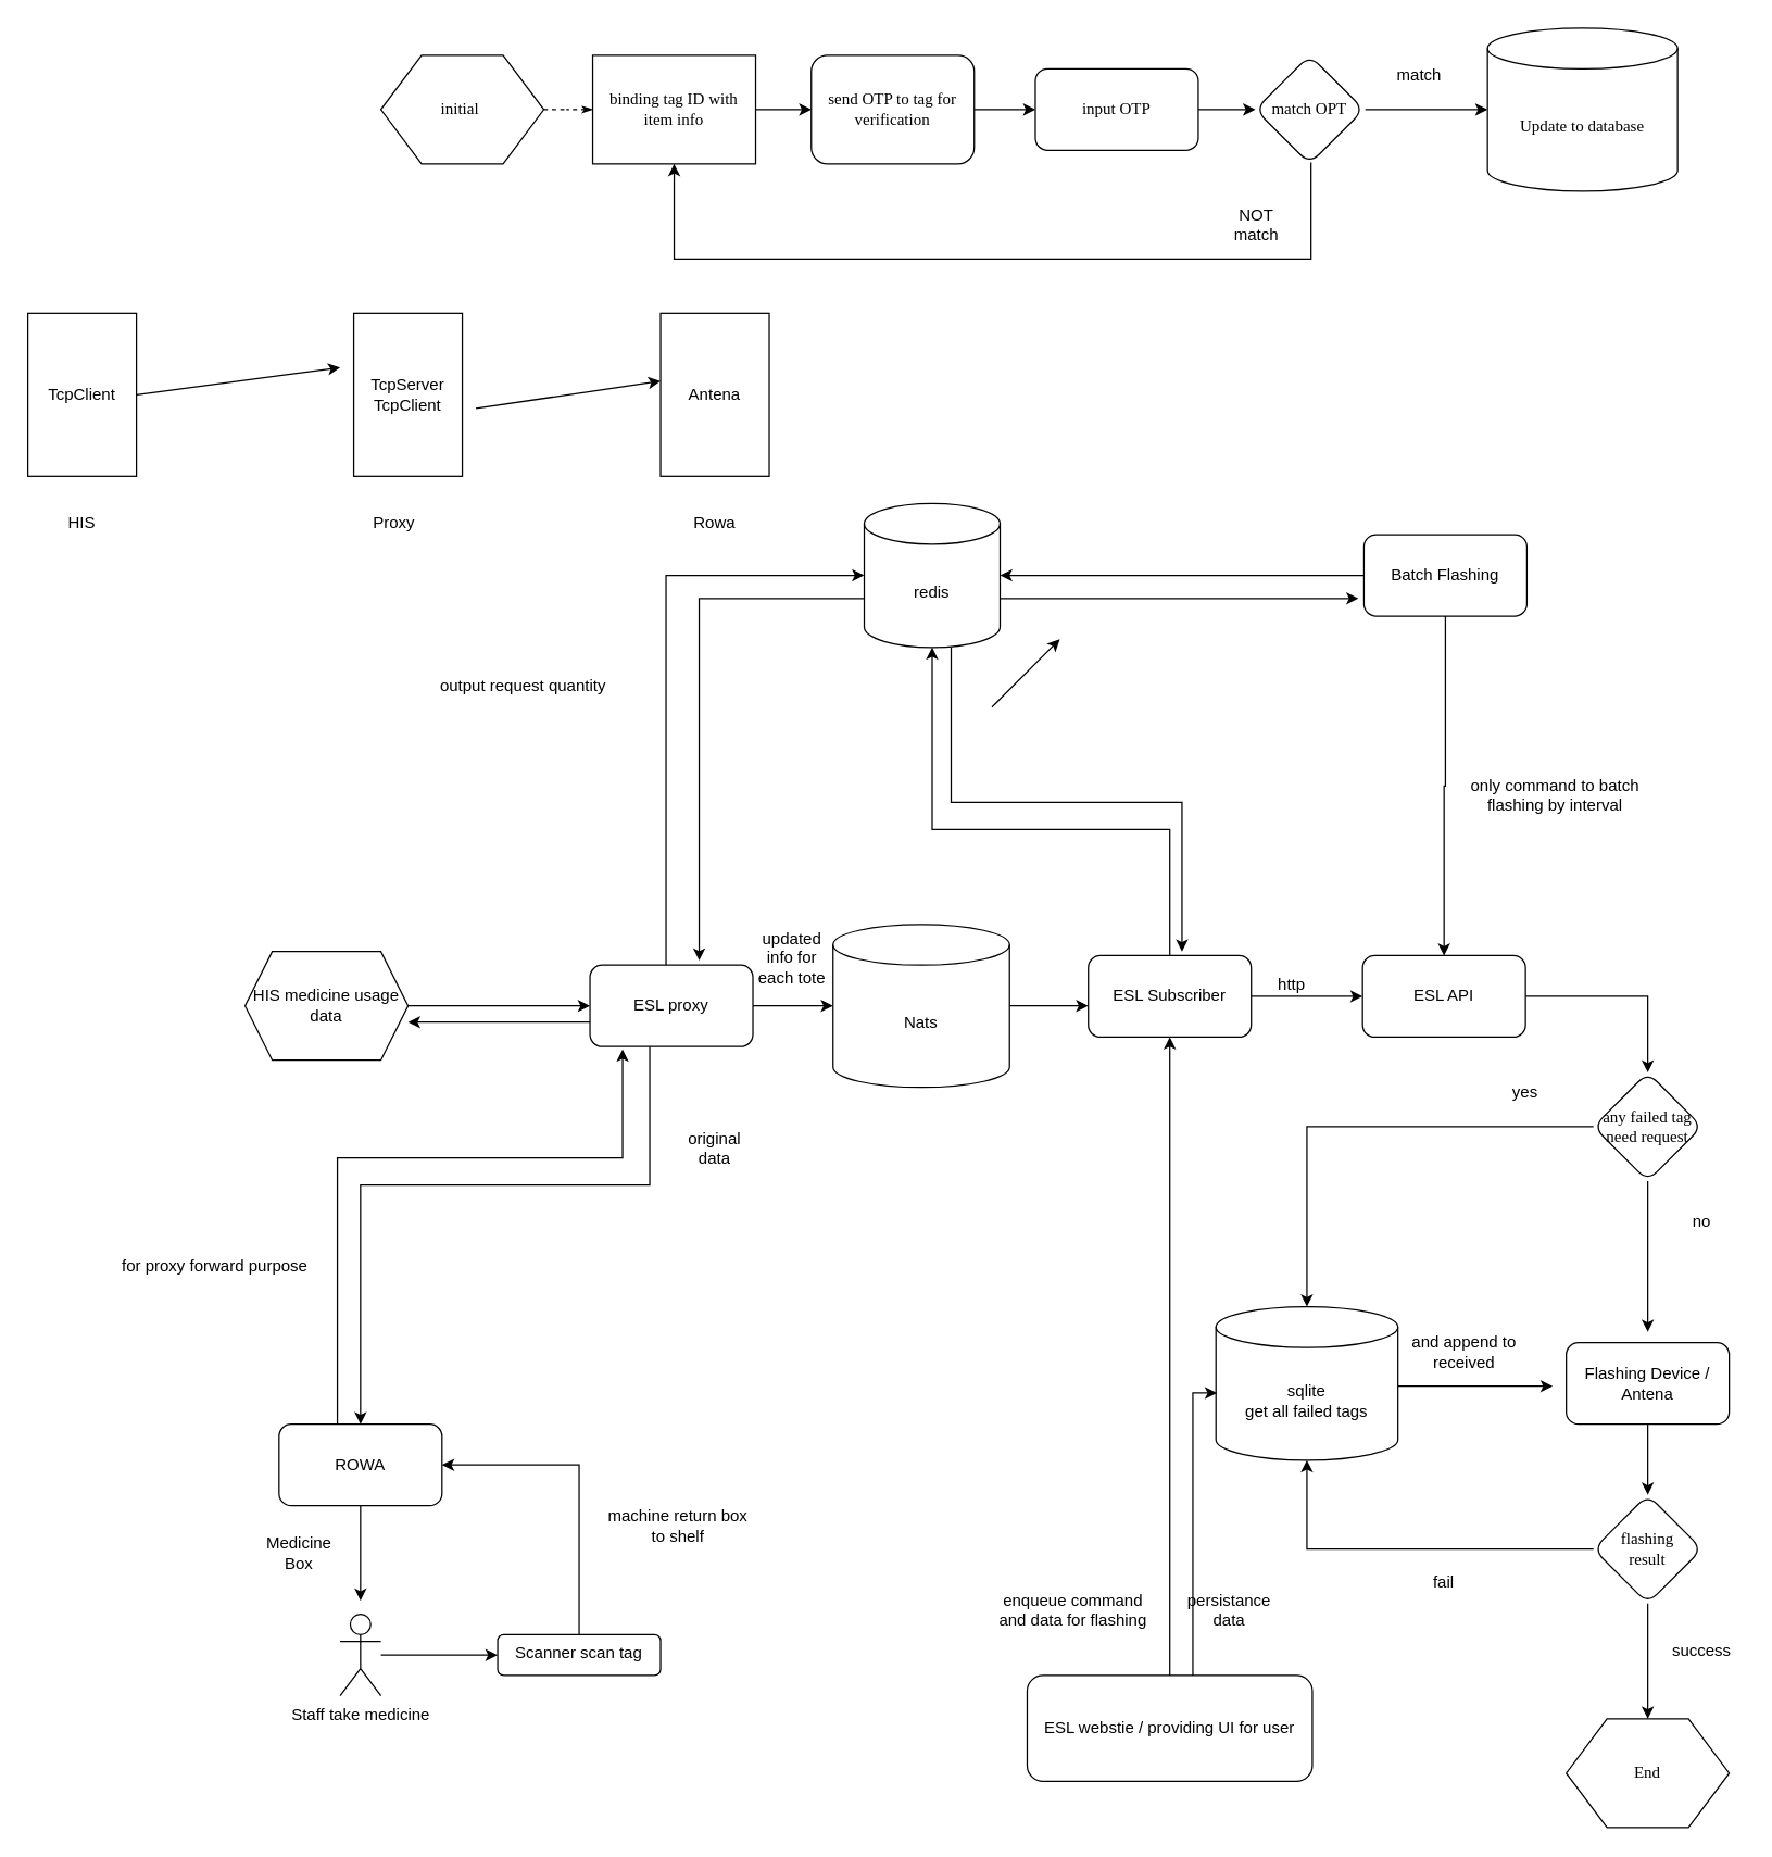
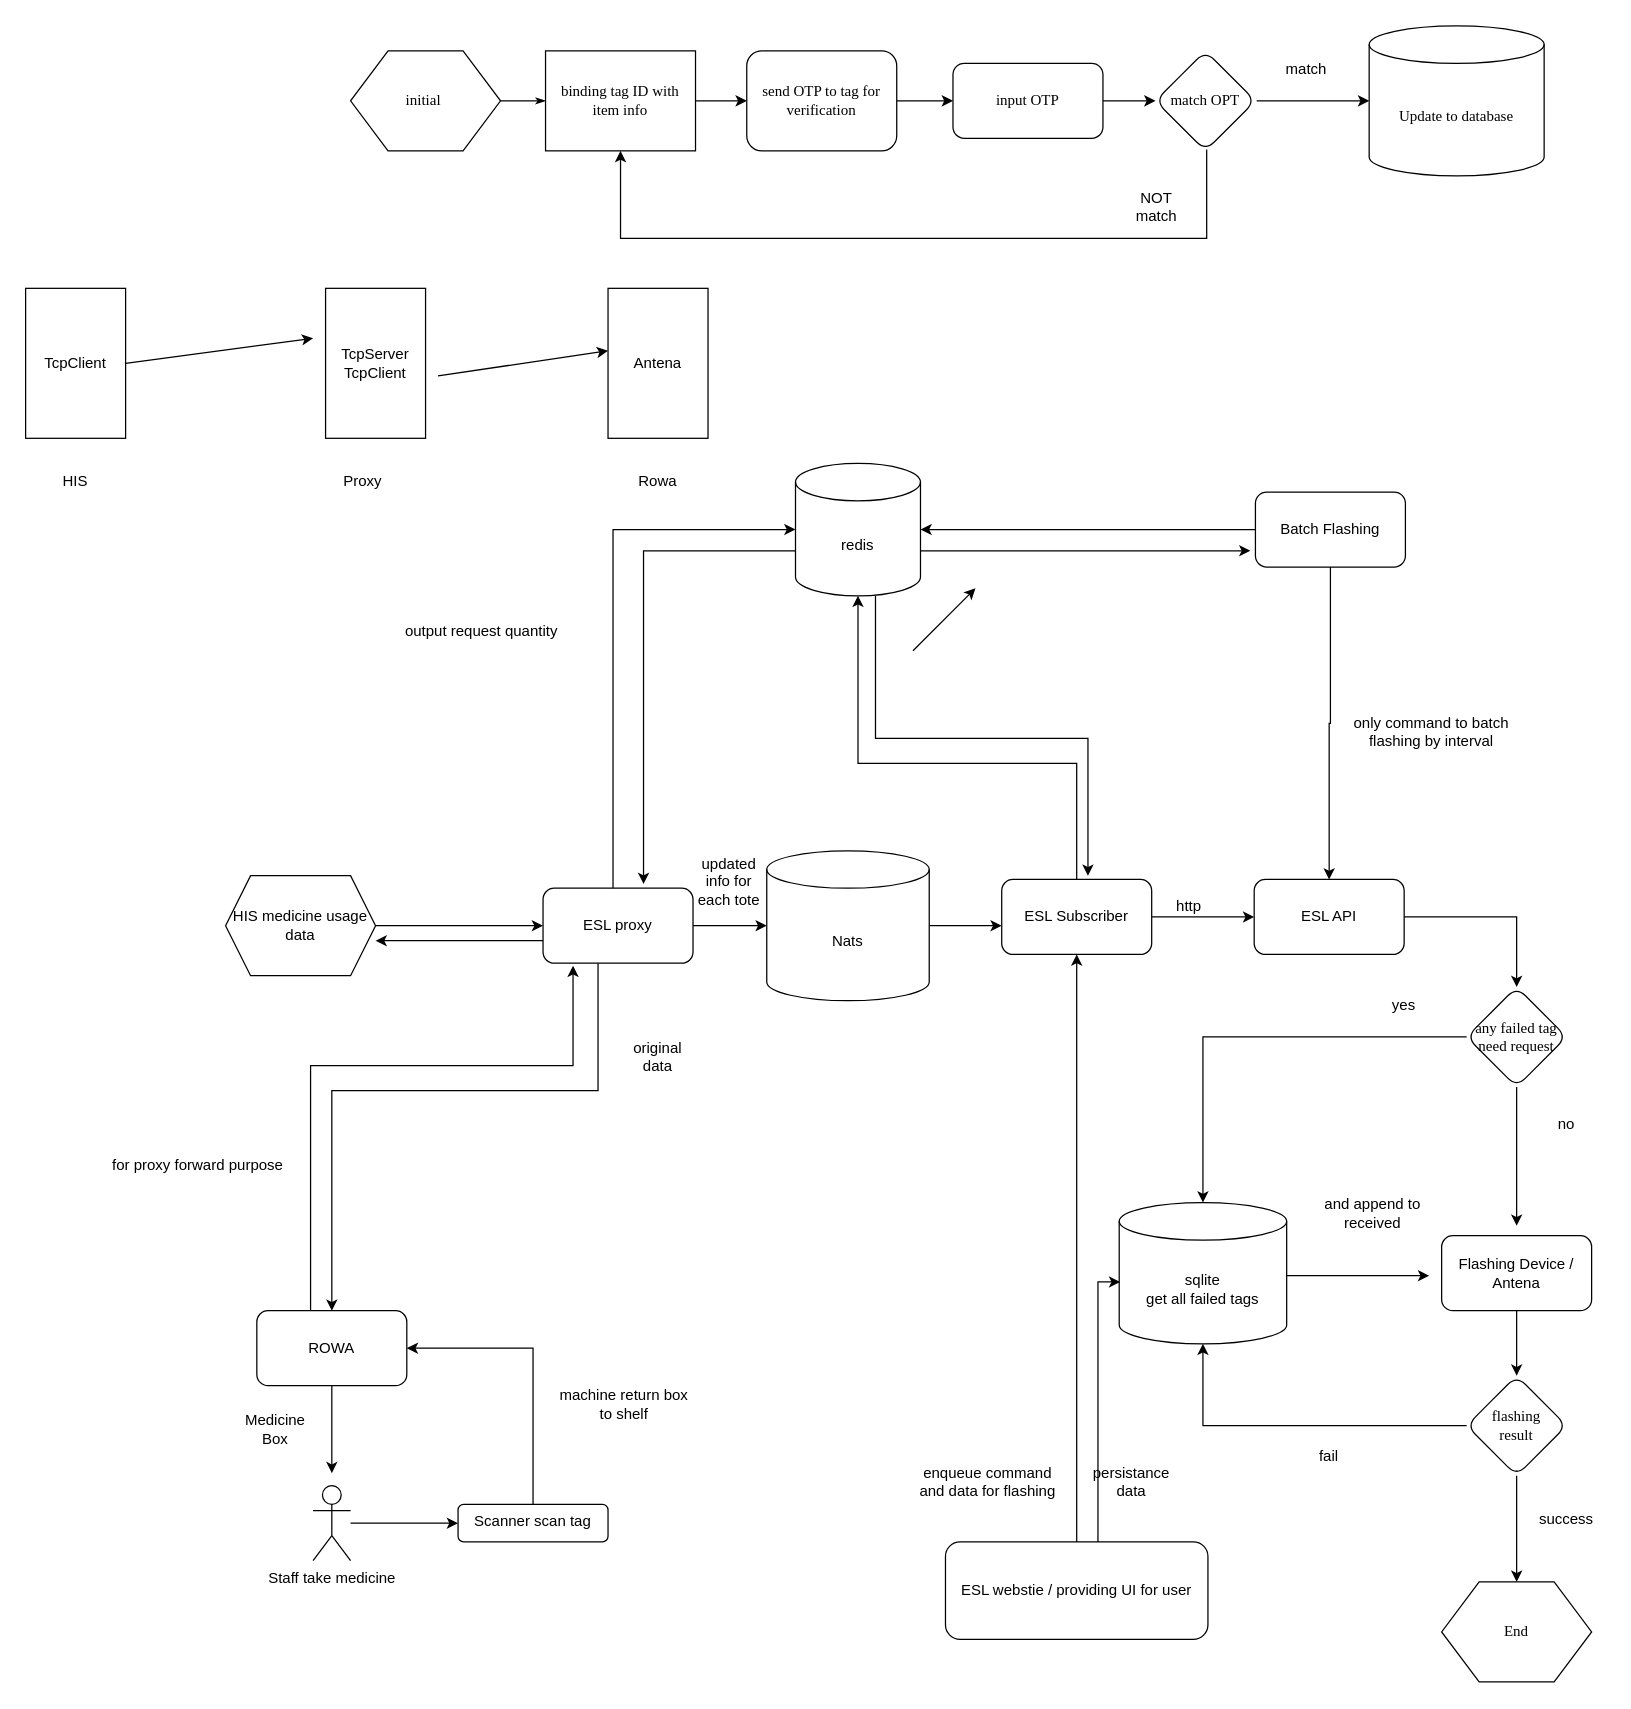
- <mxCell id="2" style="edgeStyle=orthogonalEdgeStyle;rounded=1;html=1;labelBackgroundColor=none;startArrow=none;startFill=0;startSize=5;endArrow=classicThin;endFill=1;endSize=5;jettySize=auto;orthogonalLoop=1;strokeWidth=1;fontFamily=Verdana;fontSize=8;dashed=1;" parent="1" source="3" target="5" edge="1"><mxGeometry relative="1" as="geometry" /></mxCell>
+ <mxCell id="2" style="edgeStyle=orthogonalEdgeStyle;rounded=1;html=1;labelBackgroundColor=none;startArrow=none;startFill=0;startSize=5;endArrow=classicThin;endFill=1;endSize=5;jettySize=auto;orthogonalLoop=1;strokeWidth=1;fontFamily=Verdana;fontSize=8" parent="1" source="3" target="5" edge="1"><mxGeometry relative="1" as="geometry" /></mxCell>
- <mxCell id="55" value="and append to received" style="text;html=1;strokeColor=none;fillColor=none;align=center;verticalAlign=middle;whiteSpace=wrap;rounded=0;" parent="1" vertex="1"><mxGeometry x="1033" y="980" width="90" height="30" as="geometry" /></mxCell>
+ <mxCell id="55" value="and append to received" style="text;html=1;strokeColor=none;fillColor=none;align=center;verticalAlign=middle;whiteSpace=wrap;rounded=0;" parent="1" vertex="1"><mxGeometry x="1053" y="955" width="90" height="30" as="geometry" /></mxCell>
